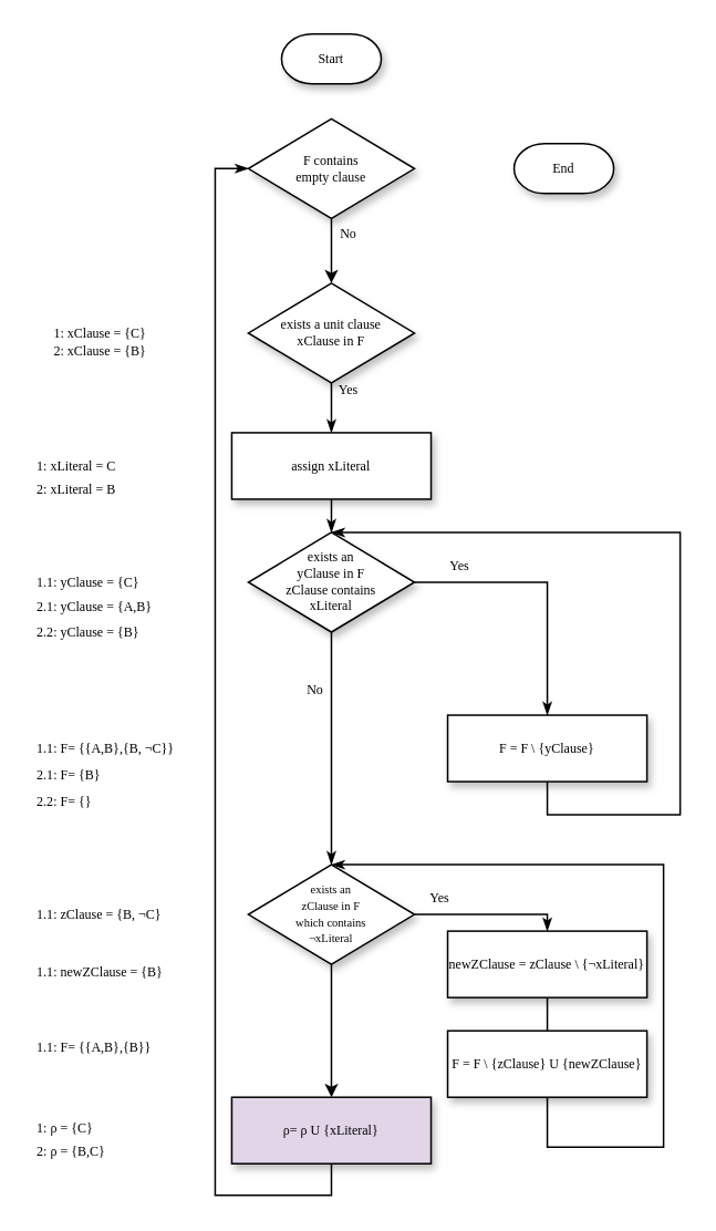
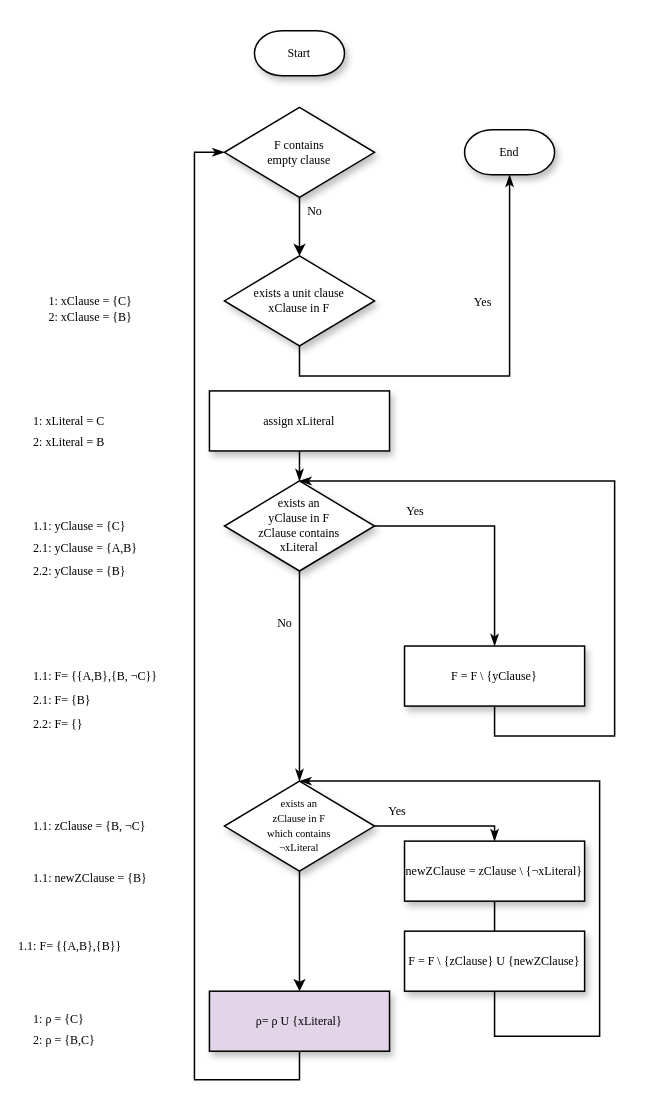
- <mxCell id="4" value="Yes" style="edgeStyle=orthogonalEdgeStyle;rounded=0;html=1;labelBackgroundColor=none;startSize=5;endArrow=classicThin;endFill=1;endSize=5;jettySize=auto;orthogonalLoop=1;strokeWidth=1;fontFamily=Verdana;fontSize=8;exitX=0.5;exitY=1;exitDx=0;exitDy=0;" parent="1" source="13" target="6" edge="1"><mxGeometry x="0.357" y="14" relative="1" as="geometry"><mxPoint x="239" y="230" as="sourcePoint" /><mxPoint x="-4" y="-10" as="offset" /></mxGeometry></mxCell>
+ <mxCell id="4" value="Yes" style="edgeStyle=orthogonalEdgeStyle;rounded=0;html=1;labelBackgroundColor=none;startSize=5;endArrow=classicThin;endFill=1;endSize=5;jettySize=auto;orthogonalLoop=1;strokeWidth=1;fontFamily=Verdana;fontSize=8;exitX=0.5;exitY=1;exitDx=0;exitDy=0;" parent="1" source="13" target="14" edge="1"><mxGeometry x="0.357" y="14" relative="1" as="geometry"><mxPoint x="239" y="230" as="sourcePoint" /><mxPoint x="-4" y="-10" as="offset" /></mxGeometry></mxCell>
- <mxCell id="29" value="1.1: F= {{A,B},{B}}" style="text;html=1;strokeColor=none;fillColor=none;align=left;verticalAlign=middle;whiteSpace=wrap;rounded=0;fontFamily=Verdana;fontSize=8;" vertex="1" parent="1"><mxGeometry x="20" y="620" width="98" height="20" as="geometry" /></mxCell>
+ <mxCell id="29" value="1.1: F= {{A,B},{B}}" style="text;html=1;strokeColor=none;fillColor=none;align=left;verticalAlign=middle;whiteSpace=wrap;rounded=0;fontFamily=Verdana;fontSize=8;" vertex="1" parent="1"><mxGeometry x="10" y="620" width="98" height="20" as="geometry" /></mxCell>
